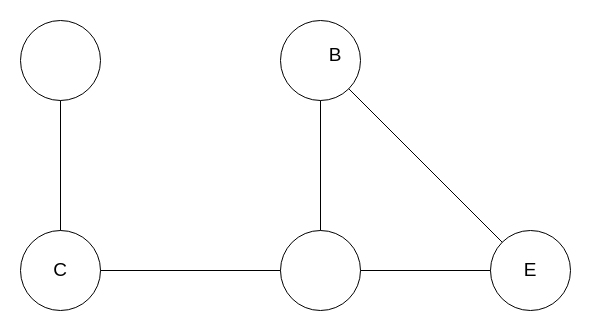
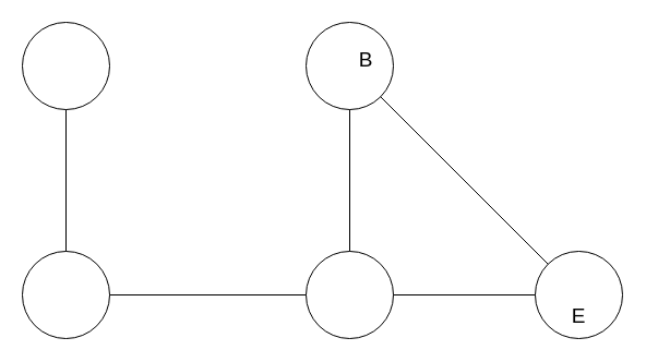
- <mxCell id="6" value="&lt;span style=&quot;font-size: 19px&quot;&gt;C&lt;/span&gt;" style="text;html=1;strokeColor=none;fillColor=none;align=center;verticalAlign=middle;whiteSpace=wrap;rounded=0;" vertex="1" parent="1"><mxGeometry x="40" y="260" width="40" height="20" as="geometry" /></mxCell>
- <mxCell id="12" value="&lt;font style=&quot;font-size: 19px&quot;&gt;E&lt;/font&gt;" style="text;html=1;strokeColor=none;fillColor=none;align=center;verticalAlign=middle;whiteSpace=wrap;rounded=0;" vertex="1" parent="1"><mxGeometry x="510" y="260" width="40" height="20" as="geometry" /></mxCell>
+ <mxCell id="12" value="&lt;font style=&quot;font-size: 19px&quot;&gt;E&lt;/font&gt;" style="text;html=1;strokeColor=none;fillColor=none;align=center;verticalAlign=middle;whiteSpace=wrap;rounded=0;" vertex="1" parent="1"><mxGeometry x="510" y="280" width="40" height="20" as="geometry" /></mxCell>
